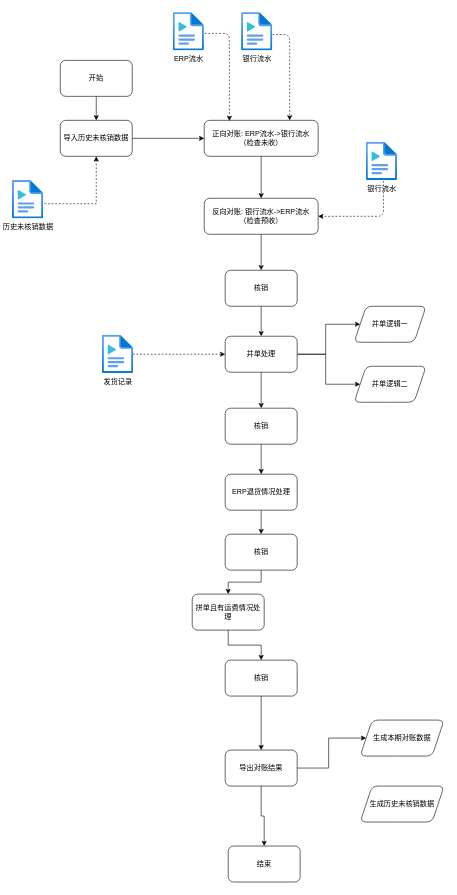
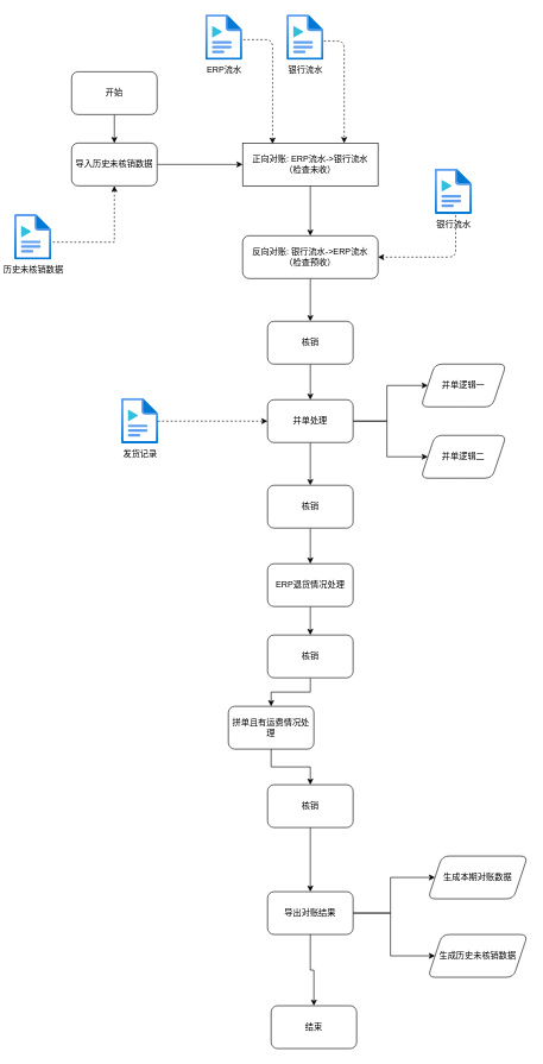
- <mxCell id="6" value="正向对账: ERP流水-&amp;gt;银行流水&lt;br&gt;（检查未收）" style="rounded=1;whiteSpace=wrap;html=1;" parent="1" vertex="1"><mxGeometry x="340" y="200" width="190" height="60" as="geometry" /></mxCell>
+ <mxCell id="6" value="正向对账: ERP流水-&amp;gt;银行流水&lt;br&gt;（检查未收）" style="whiteSpace=wrap;html=1;rounded=0;" parent="1" vertex="1"><mxGeometry x="340" y="200" width="190" height="60" as="geometry" /></mxCell>
+ <mxCell id="28" style="edgeStyle=orthogonalEdgeStyle;rounded=0;orthogonalLoop=1;jettySize=auto;html=1;exitX=1;exitY=0.5;exitDx=0;exitDy=0;entryX=0;entryY=0.5;entryDx=0;entryDy=0;" edge="1" parent="1" source="30" target="32"><mxGeometry relative="1" as="geometry" /></mxCell>
